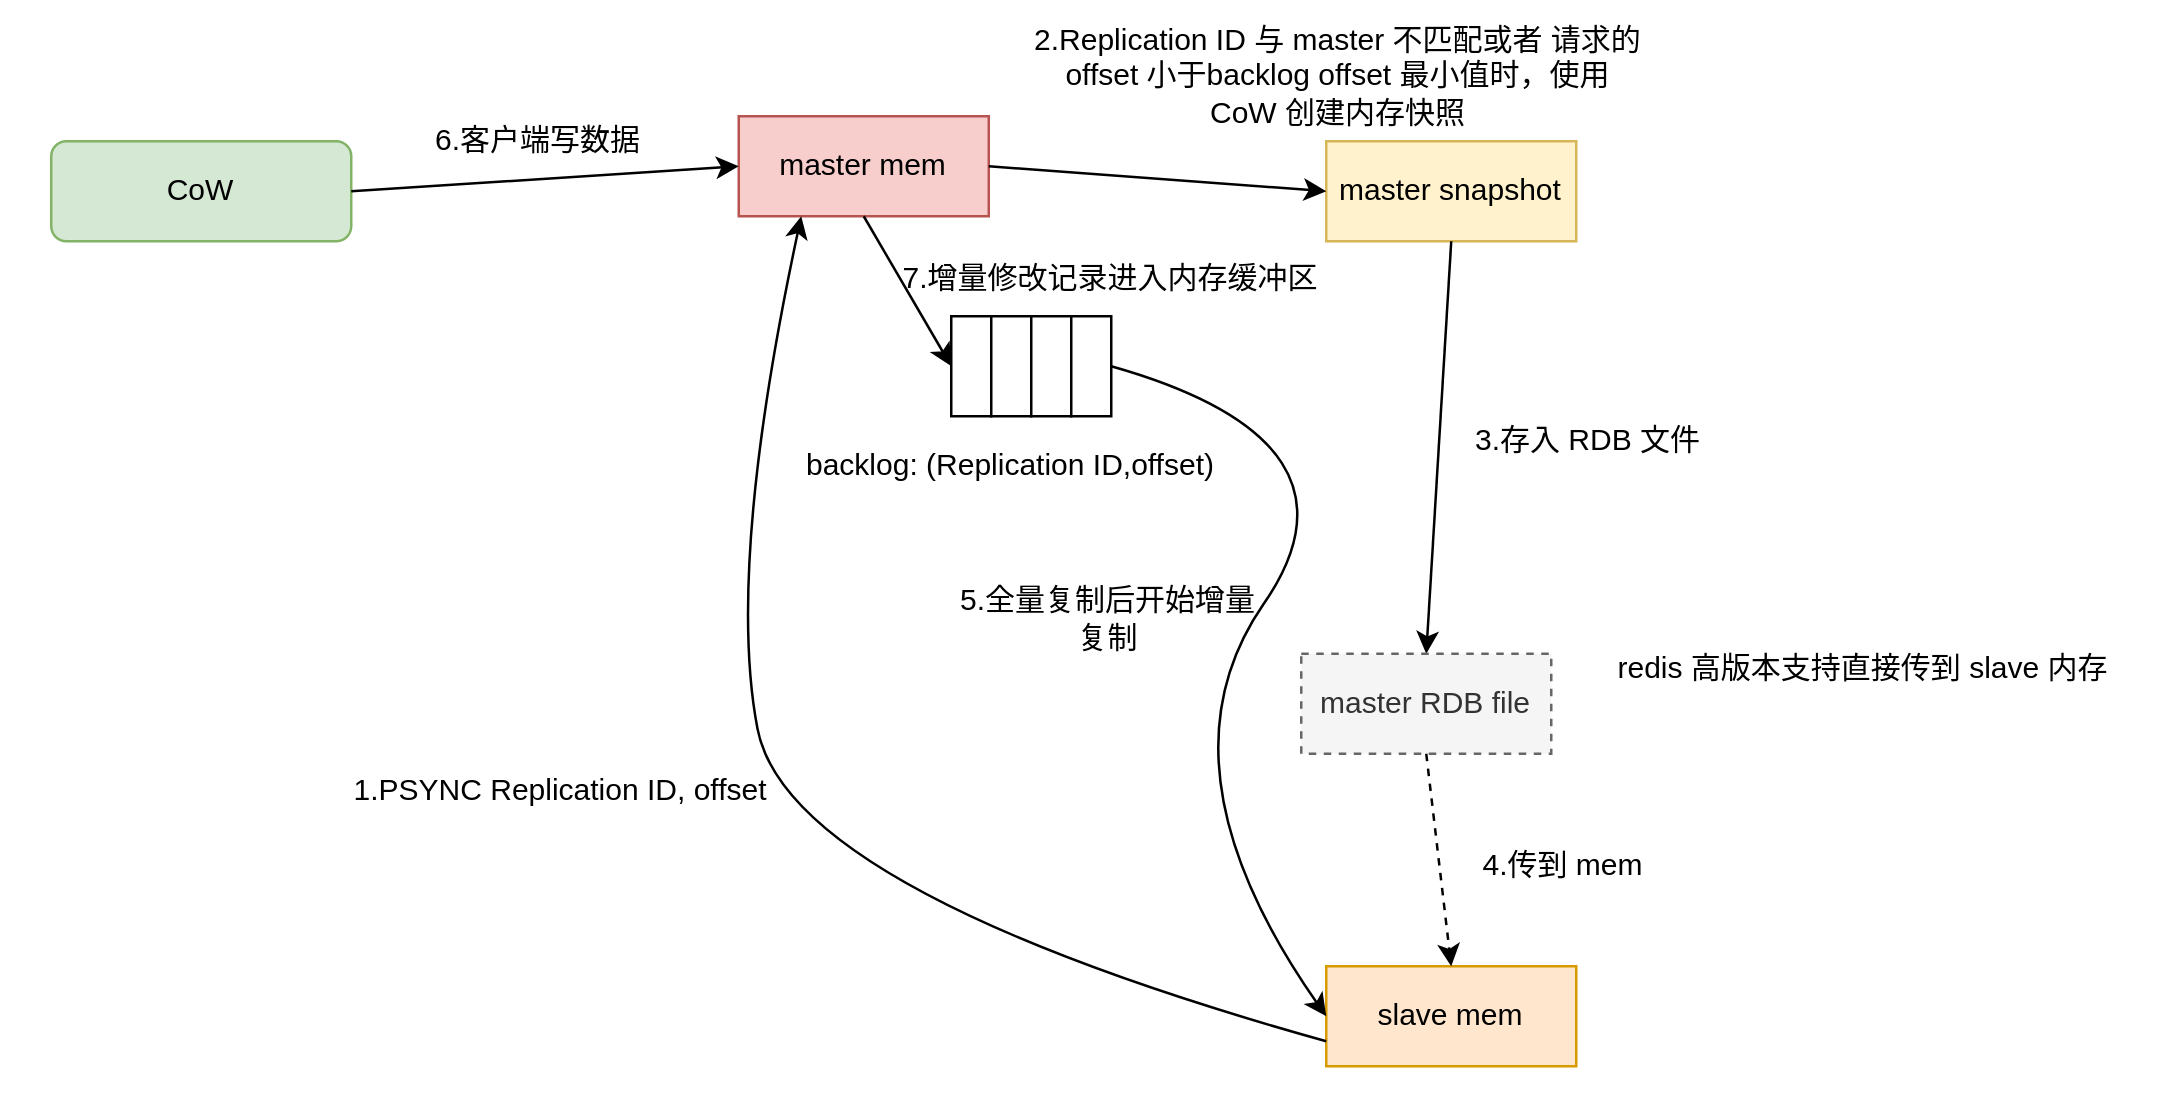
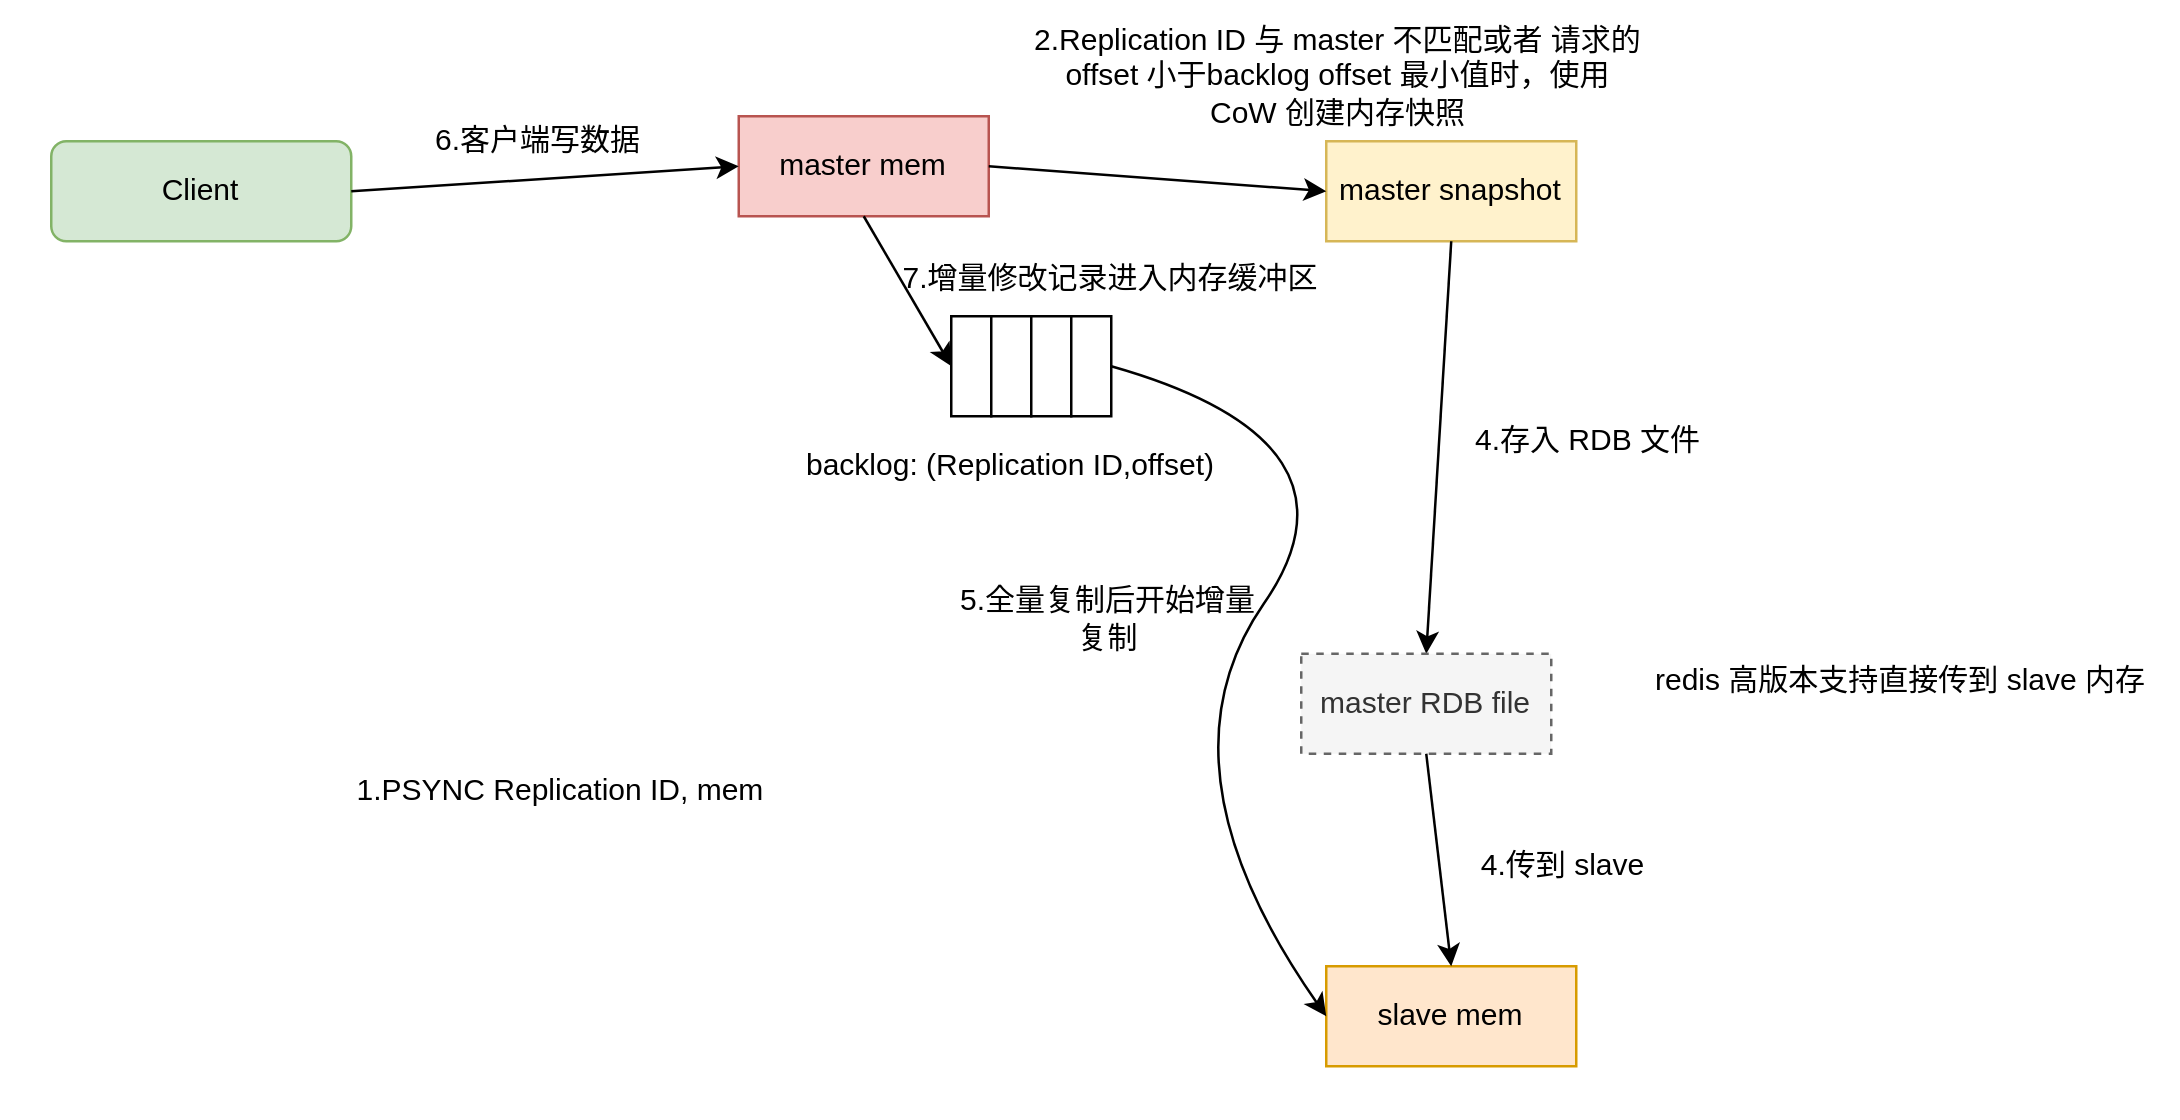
- <mxCell id="7" value="CoW" style="rounded=1;whiteSpace=wrap;html=1;fillColor=#d5e8d4;strokeColor=#82b366;" vertex="1" parent="1"><mxGeometry x="20" y="56" width="120" height="40" as="geometry" /></mxCell>
+ <mxCell id="7" value="Client" style="rounded=1;whiteSpace=wrap;html=1;fillColor=#d5e8d4;strokeColor=#82b366;" vertex="1" parent="1"><mxGeometry x="20" y="56" width="120" height="40" as="geometry" /></mxCell>
- <mxCell id="21" value="3.存入 RDB 文件" style="text;html=1;strokeColor=none;fillColor=none;align=center;verticalAlign=middle;whiteSpace=wrap;rounded=0;dashed=1;" vertex="1" parent="1"><mxGeometry x="560" y="166" width="150" height="20" as="geometry" /></mxCell>
+ <mxCell id="21" value="4.存入 RDB 文件" style="text;html=1;strokeColor=none;fillColor=none;align=center;verticalAlign=middle;whiteSpace=wrap;rounded=0;dashed=1;" vertex="1" parent="1"><mxGeometry x="560" y="166" width="150" height="20" as="geometry" /></mxCell>
- <mxCell id="23" value="redis 高版本支持直接传到 slave 内存" style="text;html=1;strokeColor=none;fillColor=none;align=center;verticalAlign=middle;whiteSpace=wrap;rounded=0;dashed=1;" vertex="1" parent="1"><mxGeometry x="640" y="257" width="210" height="20" as="geometry" /></mxCell>
+ <mxCell id="23" value="redis 高版本支持直接传到 slave 内存" style="text;html=1;strokeColor=none;fillColor=none;align=center;verticalAlign=middle;whiteSpace=wrap;rounded=0;dashed=1;" vertex="1" parent="1"><mxGeometry x="655" y="262" width="210" height="20" as="geometry" /></mxCell>
- <mxCell id="19" value="1.PSYNC Replication ID, offset" style="text;html=1;strokeColor=none;fillColor=none;align=center;verticalAlign=middle;whiteSpace=wrap;rounded=0;dashed=1;" vertex="1" parent="1"><mxGeometry x="134" y="306" width="180" height="20" as="geometry" /></mxCell>
+ <mxCell id="19" value="1.PSYNC Replication ID, mem" style="text;html=1;strokeColor=none;fillColor=none;align=center;verticalAlign=middle;whiteSpace=wrap;rounded=0;dashed=1;" vertex="1" parent="1"><mxGeometry x="134" y="306" width="180" height="20" as="geometry" /></mxCell>
- <mxCell id="18" value="" style="curved=1;endArrow=classic;html=1;entryX=0.25;entryY=1;entryDx=0;entryDy=0;exitX=0;exitY=0.75;exitDx=0;exitDy=0;" edge="1" parent="1" source="10" target="2"><mxGeometry width="50" height="50" relative="1" as="geometry"><mxPoint x="400" y="286" as="sourcePoint" /><mxPoint x="450" y="236" as="targetPoint" /><Array as="points"><mxPoint x="315" y="356" /><mxPoint x="290" y="226" /></Array></mxGeometry></mxCell>
- <mxCell id="16" value="" style="endArrow=classic;html=1;exitX=0.5;exitY=1;exitDx=0;exitDy=0;entryX=0.5;entryY=0;entryDx=0;entryDy=0;dashed=1;" edge="1" parent="1" source="15" target="10"><mxGeometry width="50" height="50" relative="1" as="geometry"><mxPoint x="400" y="356" as="sourcePoint" /><mxPoint x="590" y="376" as="targetPoint" /></mxGeometry></mxCell>
+ <mxCell id="16" value="" style="endArrow=classic;html=1;exitX=0.5;exitY=1;exitDx=0;exitDy=0;entryX=0.5;entryY=0;entryDx=0;entryDy=0;" edge="1" parent="1" source="15" target="10"><mxGeometry width="50" height="50" relative="1" as="geometry"><mxPoint x="400" y="356" as="sourcePoint" /><mxPoint x="590" y="376" as="targetPoint" /></mxGeometry></mxCell>
- <mxCell id="22" value="4.传到 mem" style="text;html=1;strokeColor=none;fillColor=none;align=center;verticalAlign=middle;whiteSpace=wrap;rounded=0;dashed=1;" vertex="1" parent="1"><mxGeometry x="550" y="336" width="150" height="20" as="geometry" /></mxCell>
+ <mxCell id="22" value="4.传到 slave" style="text;html=1;strokeColor=none;fillColor=none;align=center;verticalAlign=middle;whiteSpace=wrap;rounded=0;dashed=1;" vertex="1" parent="1"><mxGeometry x="550" y="336" width="150" height="20" as="geometry" /></mxCell>
